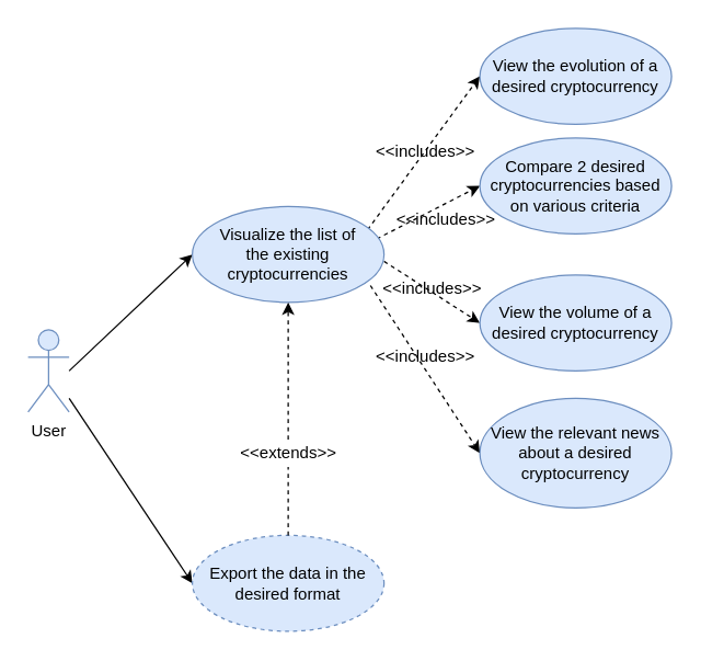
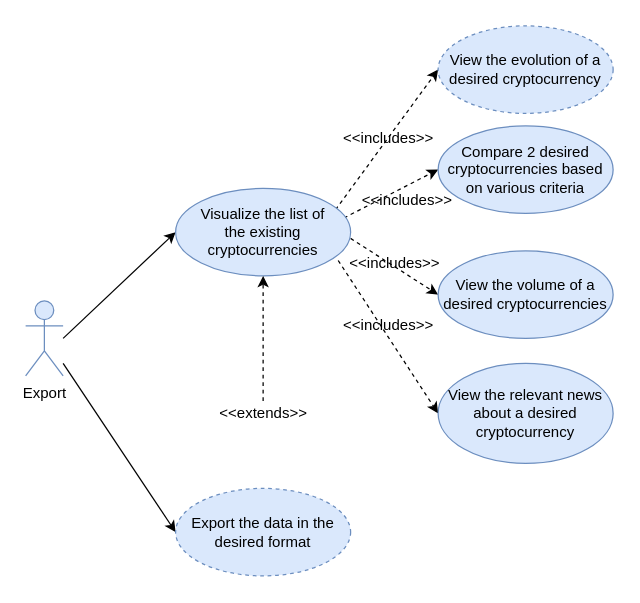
- <mxCell id="14" value="View the evolution of a desired cryptocurrency" style="ellipse;whiteSpace=wrap;html=1;fillColor=#dae8fc;strokeColor=#6c8ebf;" vertex="1" parent="1"><mxGeometry x="350" y="20" width="140" height="70" as="geometry" /></mxCell>
+ <mxCell id="14" value="View the evolution of a desired cryptocurrency" style="ellipse;whiteSpace=wrap;html=1;fillColor=#dae8fc;strokeColor=#6c8ebf;dashed=1;" vertex="1" parent="1"><mxGeometry x="350" y="20" width="140" height="70" as="geometry" /></mxCell>
- <mxCell id="12" value="View the volume of a desired cryptocurrency" style="ellipse;whiteSpace=wrap;html=1;fillColor=#dae8fc;strokeColor=#6c8ebf;" vertex="1" parent="1"><mxGeometry x="350" y="200" width="140" height="70" as="geometry" /></mxCell>
+ <mxCell id="12" value="View the volume of a desired cryptocurrencies" style="ellipse;whiteSpace=wrap;html=1;fillColor=#dae8fc;strokeColor=#6c8ebf;" vertex="1" parent="1"><mxGeometry x="350" y="200" width="140" height="70" as="geometry" /></mxCell>
- <mxCell id="4" value="User" style="shape=umlActor;verticalLabelPosition=bottom;verticalAlign=top;html=1;fillColor=#dae8fc;strokeColor=#6c8ebf;" vertex="1" parent="1"><mxGeometry x="20" y="240" width="30" height="60" as="geometry" /></mxCell>
+ <mxCell id="4" value="Export" style="shape=umlActor;verticalLabelPosition=bottom;verticalAlign=top;html=1;fillColor=#dae8fc;strokeColor=#6c8ebf;" vertex="1" parent="1"><mxGeometry x="20" y="240" width="30" height="60" as="geometry" /></mxCell>
- <mxCell id="21" value="" style="edgeStyle=none;rounded=0;orthogonalLoop=1;jettySize=auto;html=1;entryX=0.5;entryY=1;entryDx=0;entryDy=0;dashed=1;endArrow=none;" edge="1" parent="1" source="11" target="20"><mxGeometry relative="1" as="geometry"><mxPoint x="210" y="370" as="sourcePoint" /><mxPoint x="210" y="220" as="targetPoint" /></mxGeometry></mxCell>
